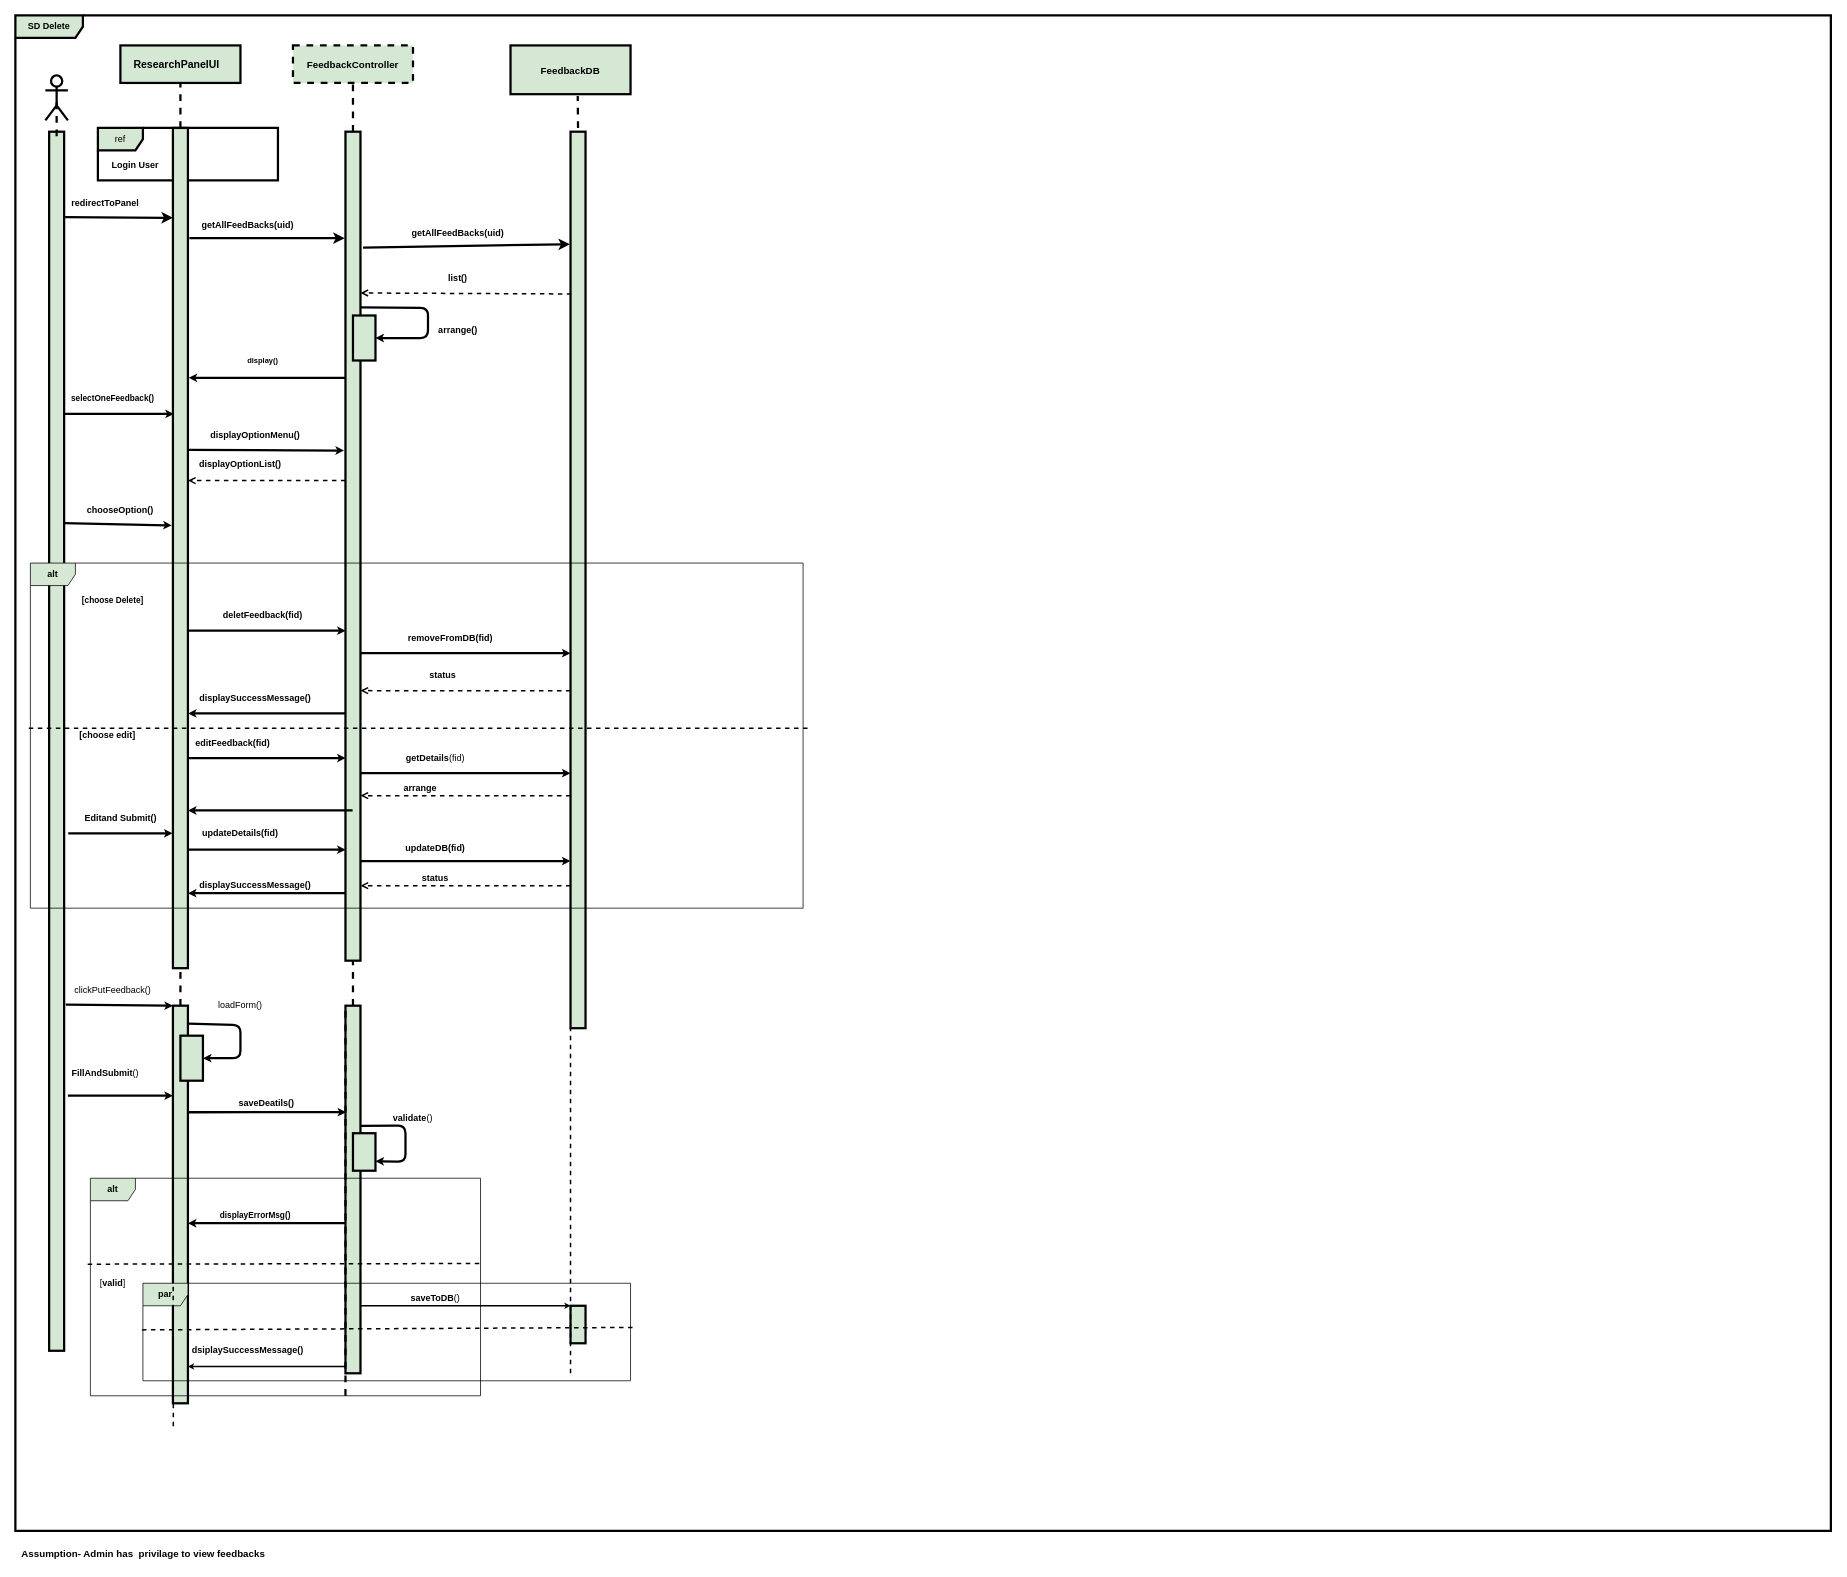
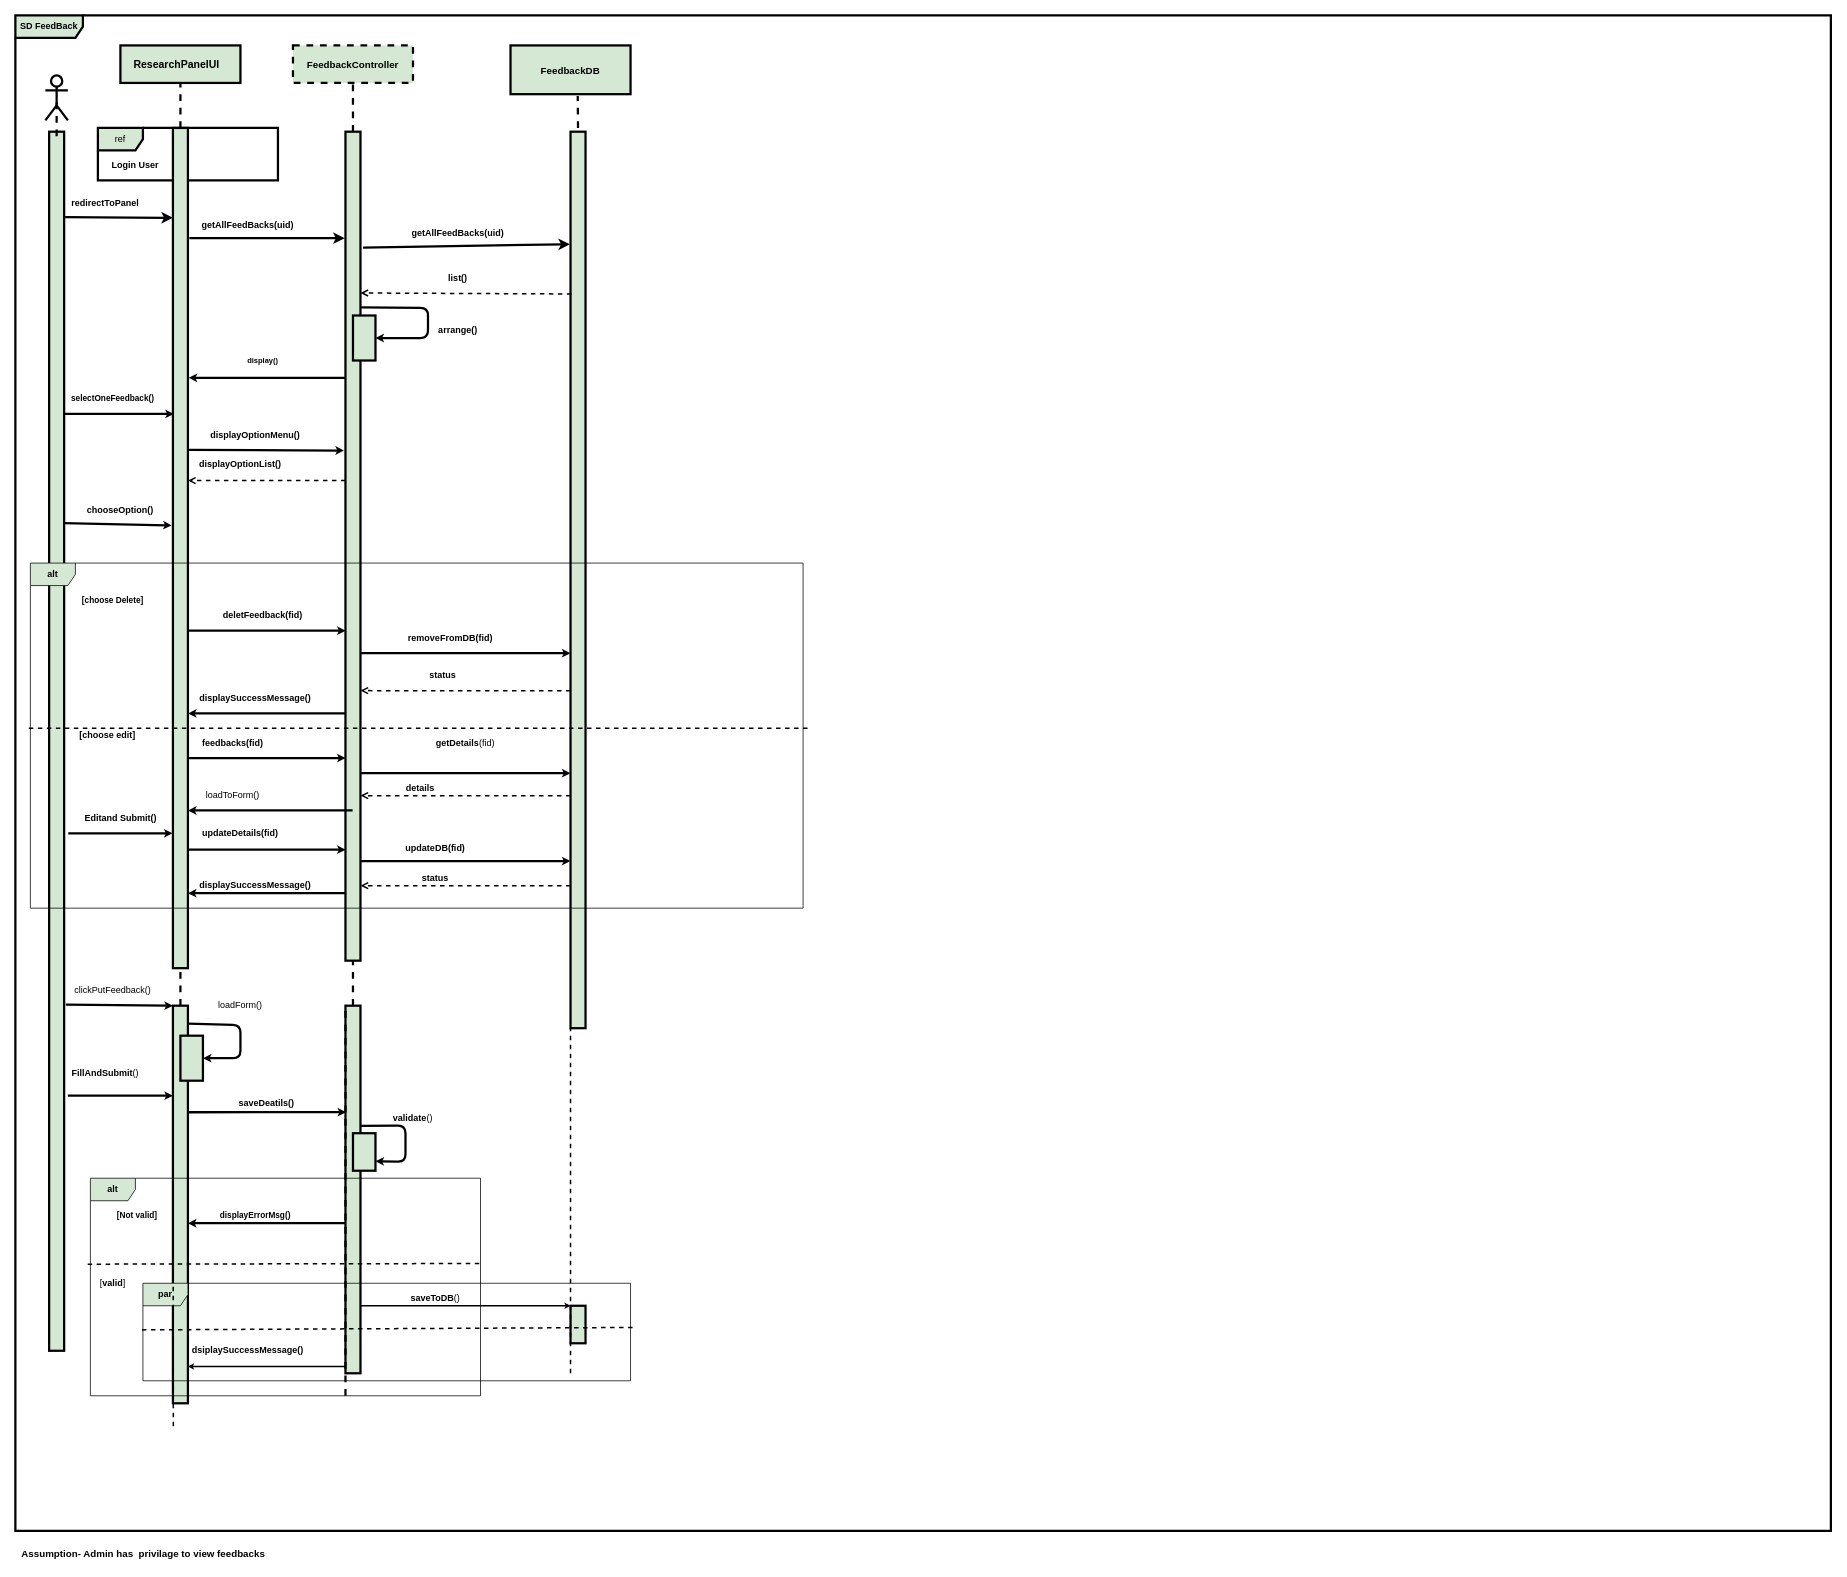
- <mxCell id="2" value="&lt;b&gt;SD Delete&lt;/b&gt;" style="shape=umlFrame;whiteSpace=wrap;html=1;width=90;height=30;strokeWidth=3;fillColor=#d5e8d4;" parent="1" vertex="1"><mxGeometry x="20" width="2420" height="2020" as="geometry" y="20" /></mxCell>
+ <mxCell id="2" value="&lt;b&gt;SD FeedBack&lt;/b&gt;" style="shape=umlFrame;whiteSpace=wrap;html=1;width=90;height=30;strokeWidth=3;fillColor=#d5e8d4;" parent="1" vertex="1"><mxGeometry x="20" width="2420" height="2020" as="geometry" y="20" /></mxCell>
- <mxCell id="51" value="&lt;b&gt;editFeedback(fid)&lt;/b&gt;" style="text;html=1;strokeColor=none;fillColor=none;align=center;verticalAlign=middle;whiteSpace=wrap;rounded=0;" parent="1" vertex="1"><mxGeometry x="290" y="980" width="40" height="20" as="geometry" /></mxCell>
+ <mxCell id="51" value="&lt;b&gt;feedbacks(fid)&lt;/b&gt;" style="text;html=1;strokeColor=none;fillColor=none;align=center;verticalAlign=middle;whiteSpace=wrap;rounded=0;" parent="1" vertex="1"><mxGeometry x="290" y="980" width="40" height="20" as="geometry" /></mxCell>
- <mxCell id="53" value="&lt;b&gt;getDetails&lt;/b&gt;(fid)" style="text;html=1;strokeColor=none;fillColor=none;align=center;verticalAlign=middle;whiteSpace=wrap;rounded=0;" parent="1" vertex="1"><mxGeometry x="560" y="1000" width="40" height="20" as="geometry" /></mxCell>
+ <mxCell id="53" value="&lt;b&gt;getDetails&lt;/b&gt;(fid)" style="text;html=1;strokeColor=none;fillColor=none;align=center;verticalAlign=middle;whiteSpace=wrap;rounded=0;" parent="1" vertex="1"><mxGeometry x="600" y="980" width="40" height="20" as="geometry" /></mxCell>
- <mxCell id="55" value="&lt;b&gt;arrange&lt;/b&gt;" style="text;html=1;strokeColor=none;fillColor=none;align=center;verticalAlign=middle;whiteSpace=wrap;rounded=0;" parent="1" vertex="1"><mxGeometry x="540" y="1040" width="40" height="20" as="geometry" /></mxCell>
+ <mxCell id="55" value="&lt;b&gt;details&lt;/b&gt;" style="text;html=1;strokeColor=none;fillColor=none;align=center;verticalAlign=middle;whiteSpace=wrap;rounded=0;" parent="1" vertex="1"><mxGeometry x="540" y="1040" width="40" height="20" as="geometry" /></mxCell>
+ <mxCell id="57" value="loadToForm()" style="text;html=1;strokeColor=none;fillColor=none;align=center;verticalAlign=middle;whiteSpace=wrap;rounded=0;" parent="1" vertex="1"><mxGeometry x="290" y="1050" width="40" height="20" as="geometry" /></mxCell>
+ <mxCell id="85" value="&lt;b&gt;&lt;font style=&quot;font-size: 11px&quot;&gt;[Not valid]&lt;/font&gt;&lt;/b&gt;" style="text;html=1;strokeColor=none;fillColor=none;align=center;verticalAlign=middle;whiteSpace=wrap;rounded=0;" parent="1" vertex="1"><mxGeometry x="145" y="1610" width="75" height="20" as="geometry" /></mxCell>
